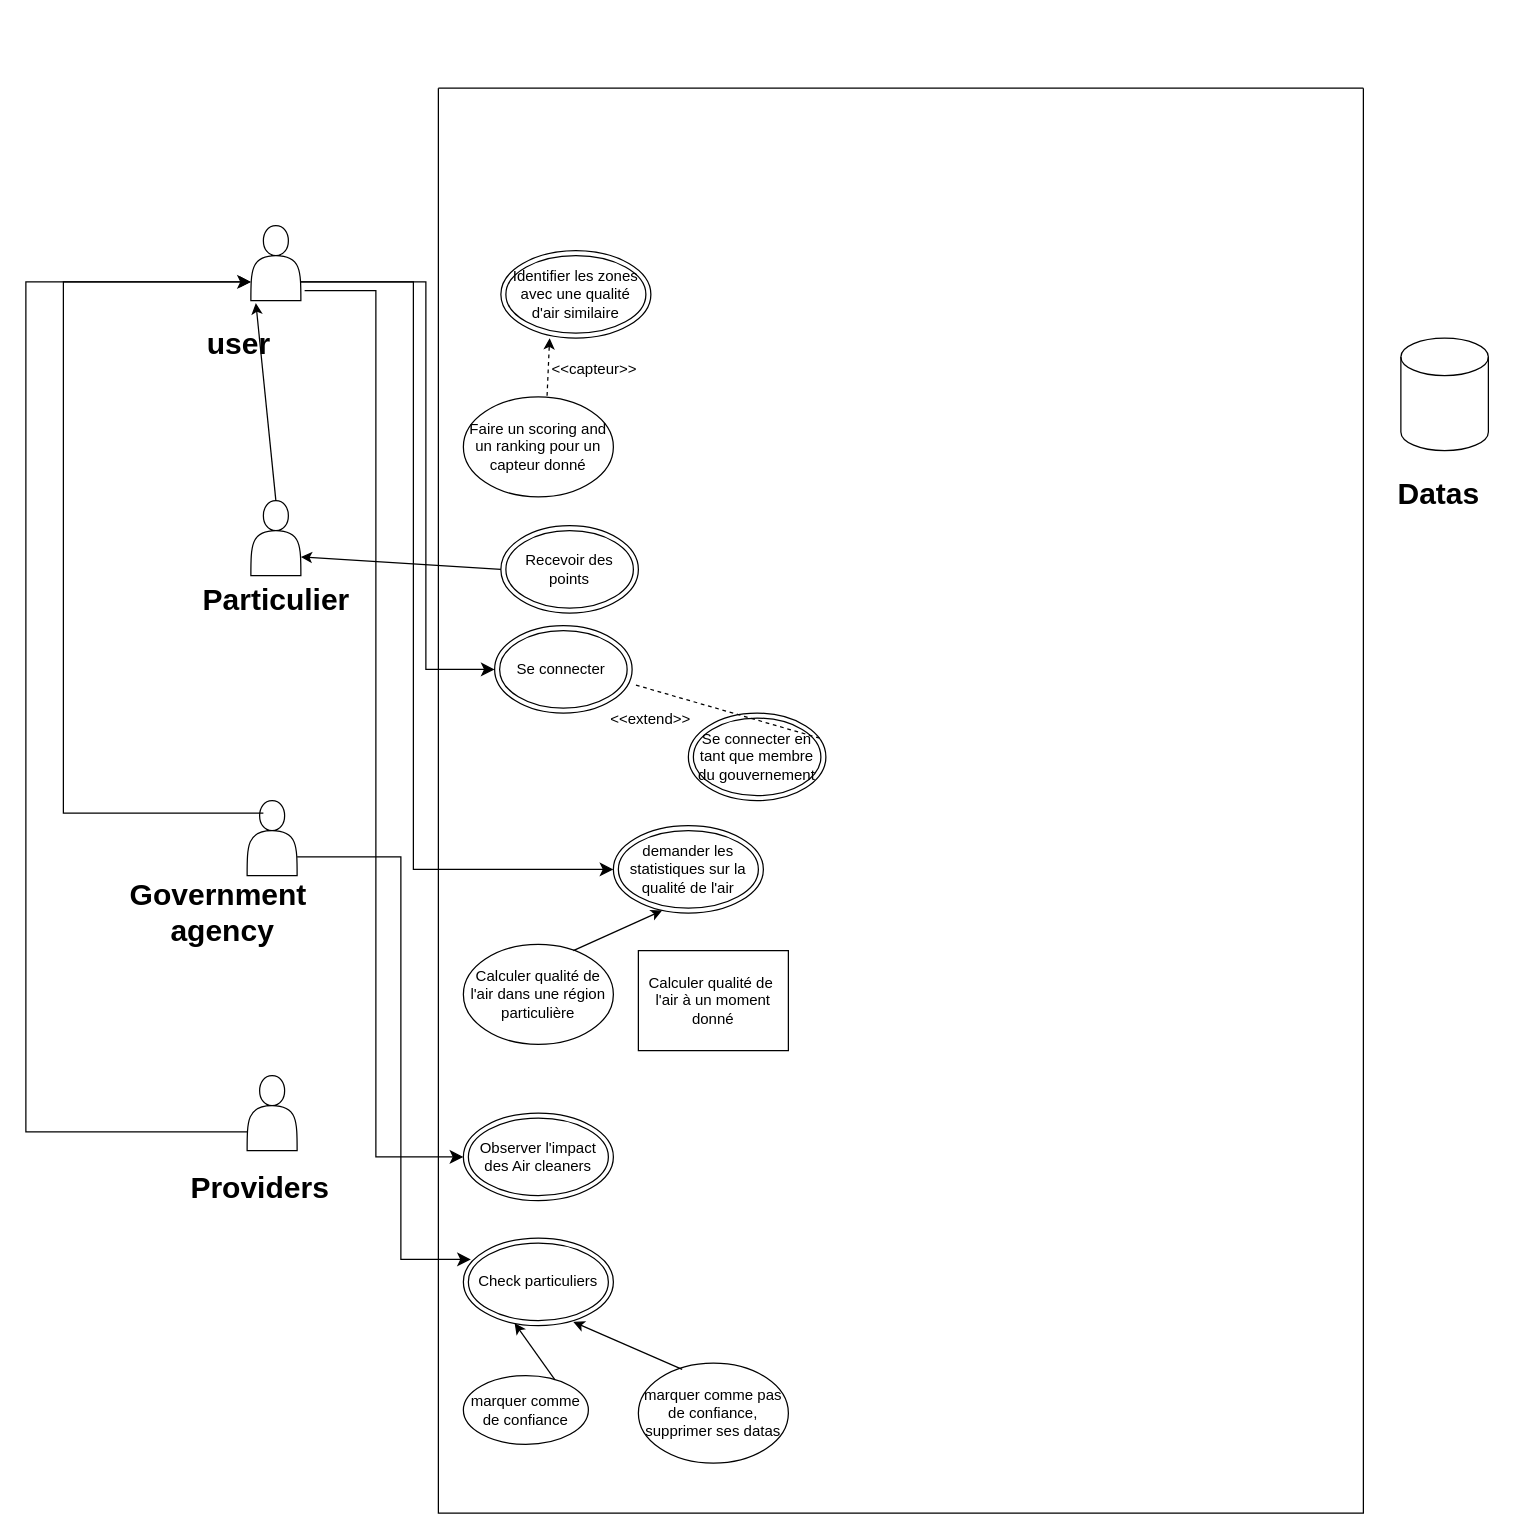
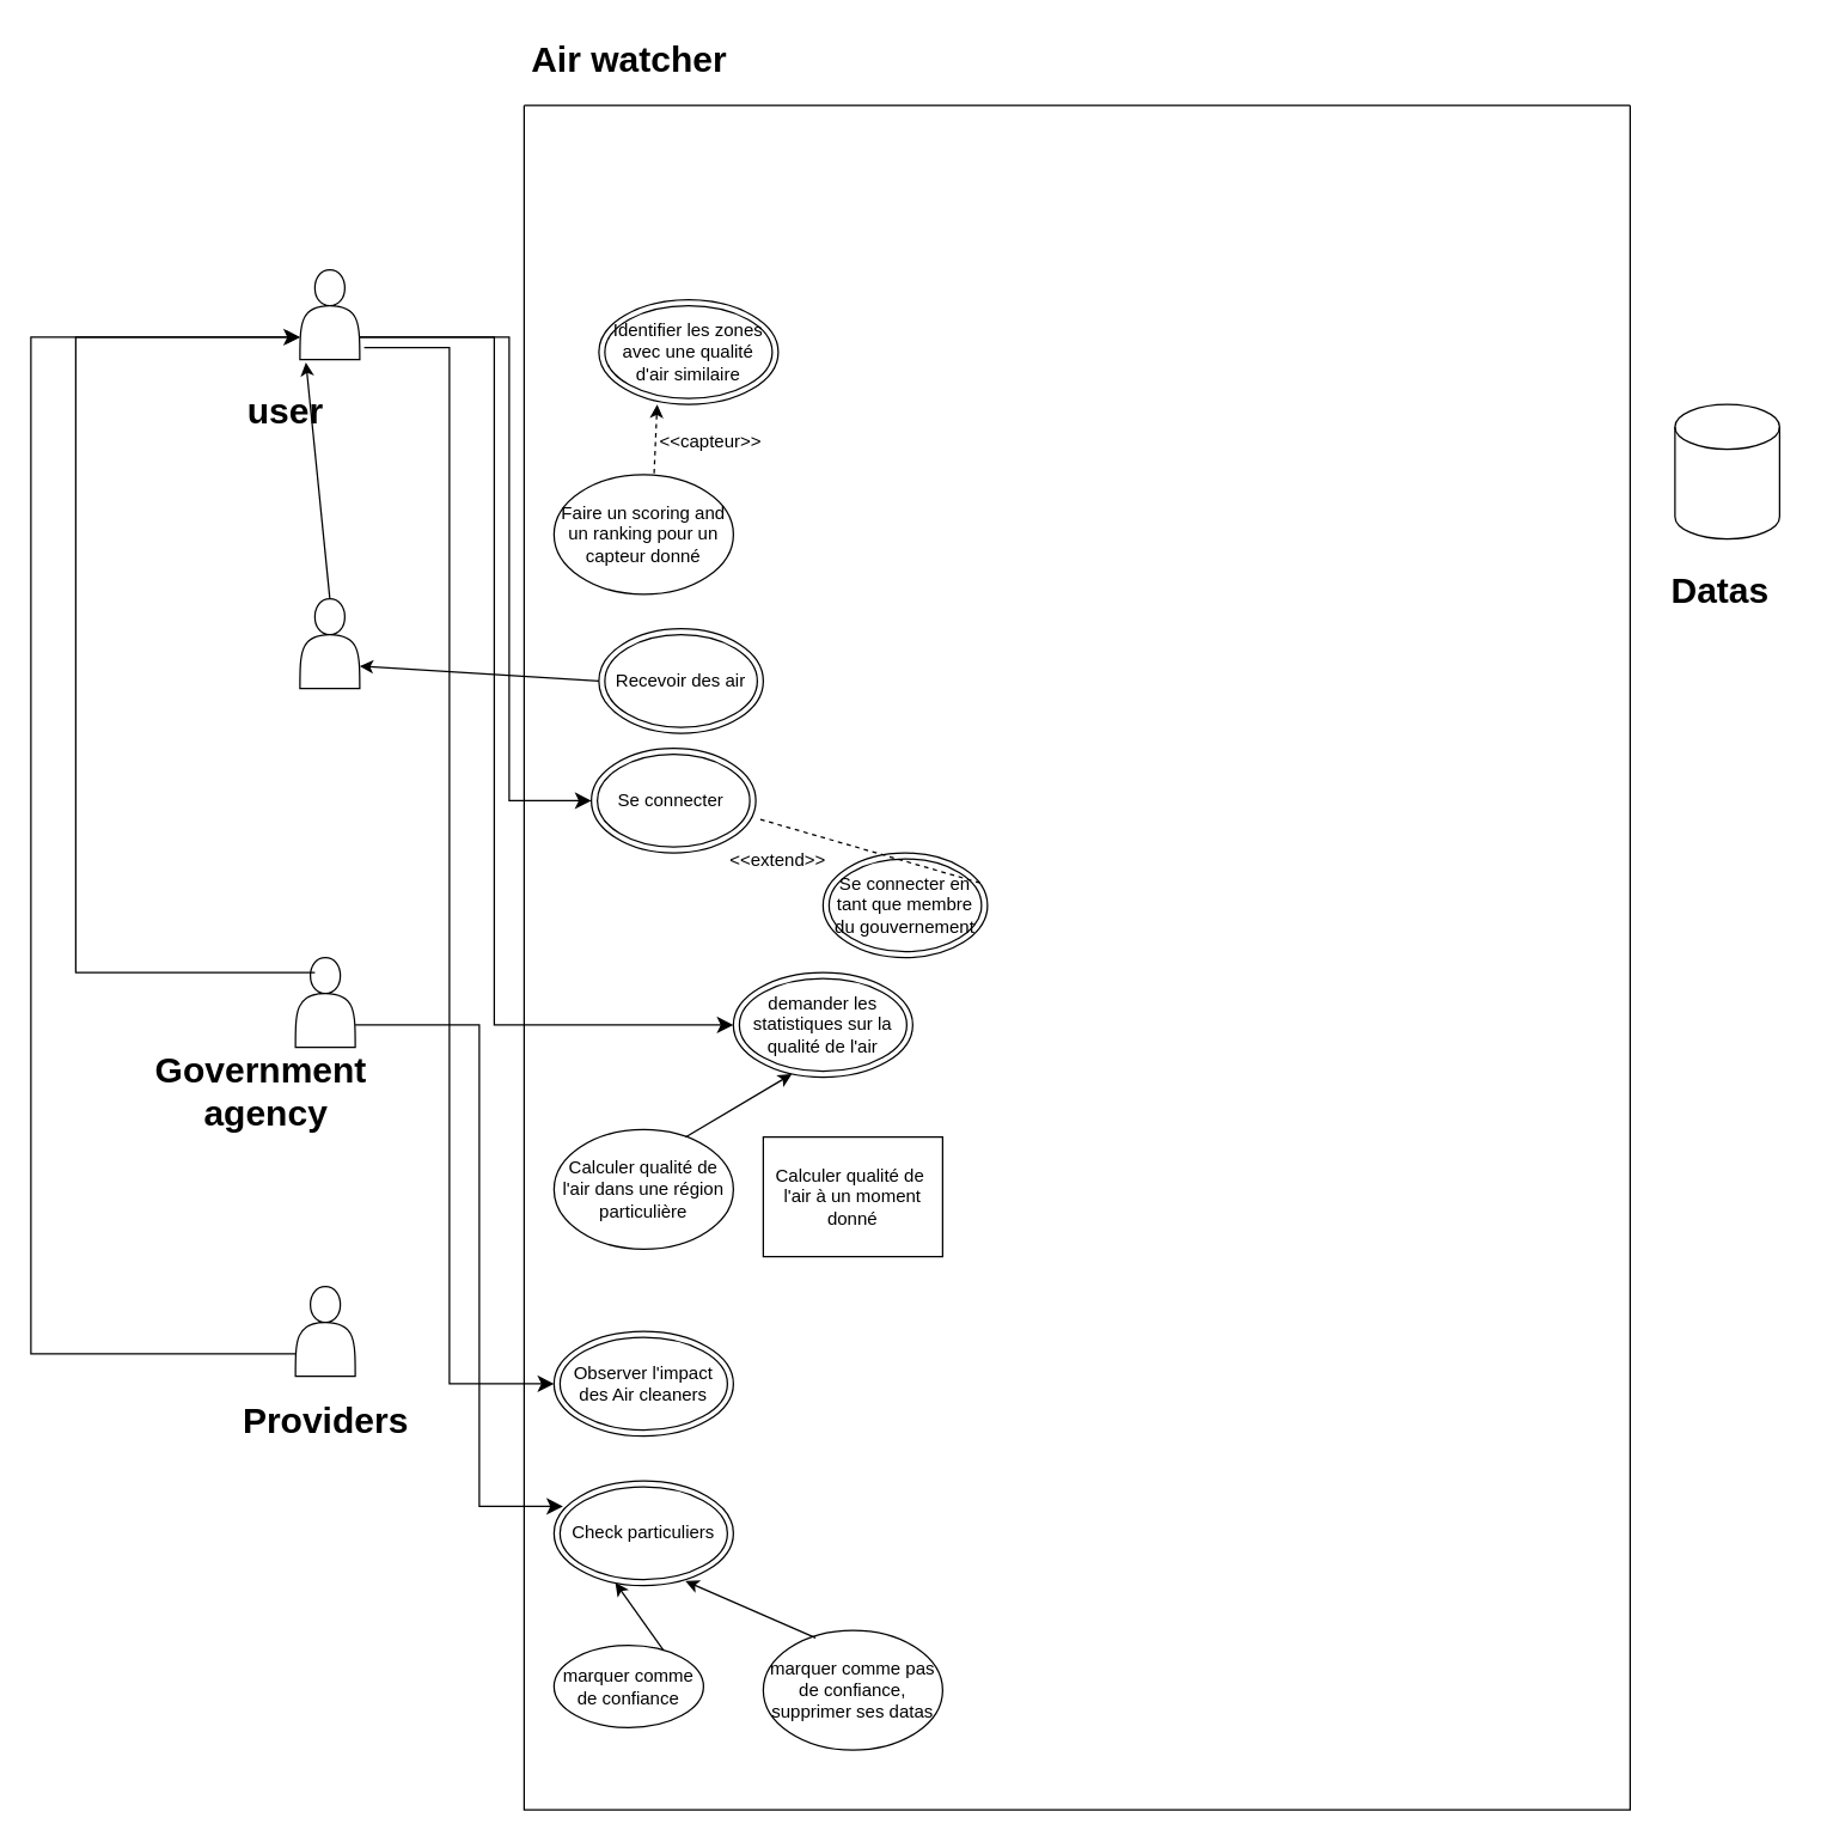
+ <mxCell id="2" value="Air watcher" style="text;strokeColor=none;fillColor=none;html=1;fontSize=24;fontStyle=1;verticalAlign=middle;align=center;" vertex="1" parent="1"><mxGeometry x="370" y="20" width="100" height="40" as="geometry" /></mxCell>
- <mxCell id="25" value="Recevoir des points" style="ellipse;shape=doubleEllipse;whiteSpace=wrap;html=1;" vertex="1" parent="1"><mxGeometry x="400" y="420" width="110" height="70" as="geometry" /></mxCell>
+ <mxCell id="25" value="Recevoir des air" style="ellipse;shape=doubleEllipse;whiteSpace=wrap;html=1;" vertex="1" parent="1"><mxGeometry x="400" y="420" width="110" height="70" as="geometry" /></mxCell>
- <mxCell id="7" value="Particulier" style="text;strokeColor=none;fillColor=none;html=1;fontSize=24;fontStyle=1;verticalAlign=middle;align=center;" vertex="1" parent="1"><mxGeometry x="170" y="460" width="100" height="40" as="geometry" /></mxCell>
- <mxCell id="5" value="demander les statistiques sur la qualité de l'air" style="ellipse;shape=doubleEllipse;whiteSpace=wrap;html=1;" vertex="1" parent="1"><mxGeometry x="490" y="660" width="120" height="70" as="geometry" /></mxCell>
+ <mxCell id="5" value="demander les statistiques sur la qualité de l'air" style="ellipse;shape=doubleEllipse;whiteSpace=wrap;html=1;" vertex="1" parent="1"><mxGeometry x="490" y="650" width="120" height="70" as="geometry" /></mxCell>
- <mxCell id="23" value="Providers" style="text;strokeColor=none;fillColor=none;html=1;fontSize=24;fontStyle=1;verticalAlign=middle;align=center;" vertex="1" parent="1"><mxGeometry x="157" y="930" width="100" height="40" as="geometry" /></mxCell>
+ <mxCell id="23" value="Providers" style="text;strokeColor=none;fillColor=none;html=1;fontSize=24;fontStyle=1;verticalAlign=middle;align=center;" vertex="1" parent="1"><mxGeometry x="167" y="930" width="100" height="40" as="geometry" /></mxCell>
